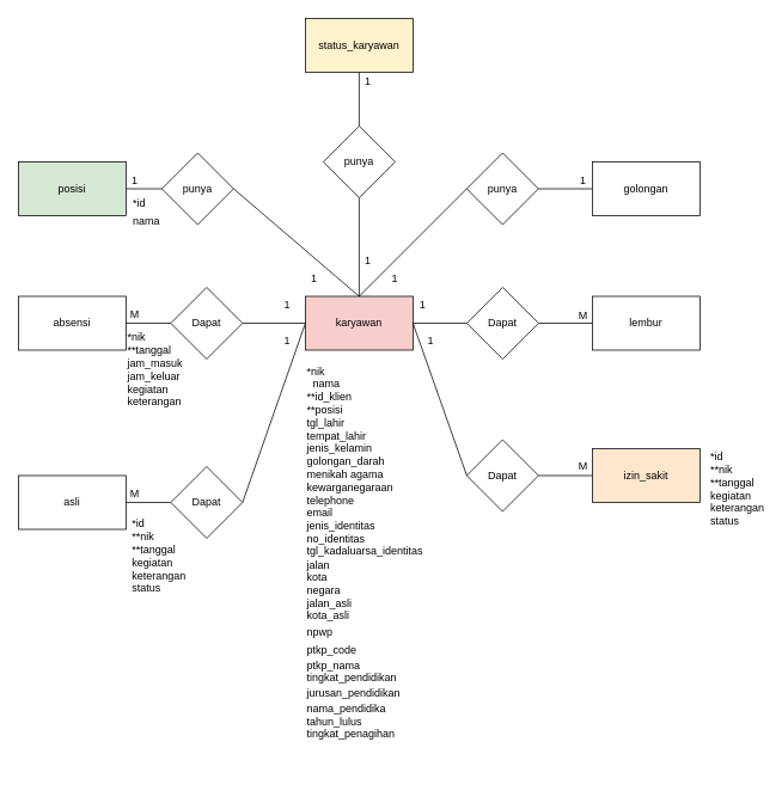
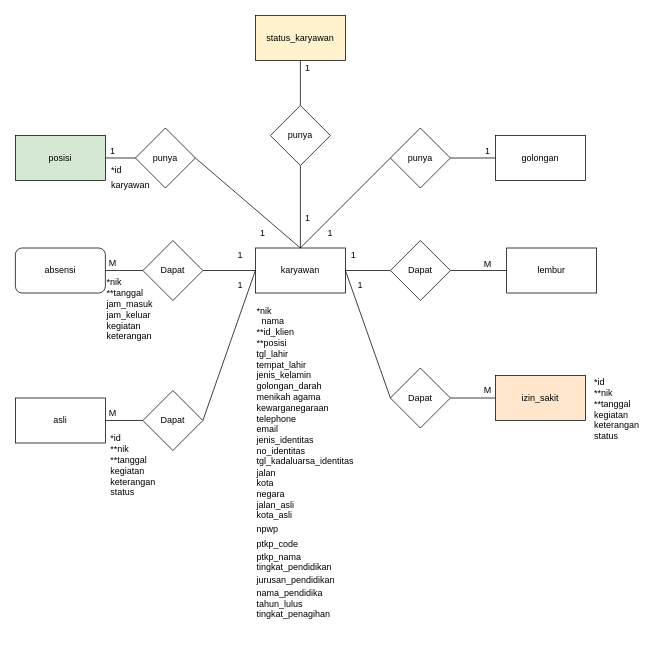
- <mxCell id="27" value="&lt;table width=&quot;64&quot; cellspacing=&quot;0&quot; cellpadding=&quot;0&quot; border=&quot;0&quot;&gt;&lt;tbody&gt;&lt;tr style=&quot;height: 15.0pt&quot;&gt;&lt;td style=&quot;height: 15.0pt ; width: 48pt&quot; width=&quot;64&quot; height=&quot;20&quot;&gt;*id&lt;/td&gt; &lt;/tr&gt; &lt;tr style=&quot;height: 15.0pt&quot;&gt;  &lt;td style=&quot;height: 15.0pt&quot; height=&quot;20&quot;&gt;nama&lt;/td&gt; &lt;/tr&gt;&lt;/tbody&gt;&lt;/table&gt;" style="text;html=1;strokeColor=none;fillColor=none;align=left;verticalAlign=middle;whiteSpace=wrap;rounded=0;" parent="1" vertex="1"><mxGeometry x="146" y="211" width="40" height="50" as="geometry" /></mxCell>
+ <mxCell id="27" value="&lt;table width=&quot;64&quot; cellspacing=&quot;0&quot; cellpadding=&quot;0&quot; border=&quot;0&quot;&gt;&lt;tbody&gt;&lt;tr style=&quot;height: 15.0pt&quot;&gt;&lt;td style=&quot;height: 15.0pt ; width: 48pt&quot; width=&quot;64&quot; height=&quot;20&quot;&gt;*id&lt;/td&gt; &lt;/tr&gt; &lt;tr style=&quot;height: 15.0pt&quot;&gt;  &lt;td style=&quot;height: 15.0pt&quot; height=&quot;20&quot;&gt;karyawan&lt;/td&gt; &lt;/tr&gt;&lt;/tbody&gt;&lt;/table&gt;" style="text;html=1;strokeColor=none;fillColor=none;align=left;verticalAlign=middle;whiteSpace=wrap;rounded=0;" parent="1" vertex="1"><mxGeometry x="146" y="211" width="40" height="50" as="geometry" /></mxCell>
- <mxCell id="5" value="absensi" style="rounded=0;whiteSpace=wrap;html=1;" parent="1" vertex="1"><mxGeometry x="20" y="330" width="120" height="60" as="geometry" /></mxCell>
+ <mxCell id="5" value="absensi" style="whiteSpace=wrap;html=1;rounded=1;" parent="1" vertex="1"><mxGeometry x="20" y="330" width="120" height="60" as="geometry" /></mxCell>
- <mxCell id="4" value="karyawan" style="rounded=0;whiteSpace=wrap;html=1;fillColor=#f8cecc;" parent="1" vertex="1"><mxGeometry x="340" y="330" width="120" height="60" as="geometry" /></mxCell>
+ <mxCell id="4" value="karyawan" style="rounded=0;whiteSpace=wrap;html=1;" parent="1" vertex="1"><mxGeometry x="340" y="330" width="120" height="60" as="geometry" /></mxCell>
- <mxCell id="6" value="lembur" style="rounded=0;whiteSpace=wrap;html=1;" parent="1" vertex="1"><mxGeometry x="660" y="330" width="120" height="60" as="geometry" /></mxCell>
+ <mxCell id="6" value="lembur" style="rounded=0;whiteSpace=wrap;html=1;" parent="1" vertex="1"><mxGeometry x="675" y="330" width="120" height="60" as="geometry" /></mxCell>
